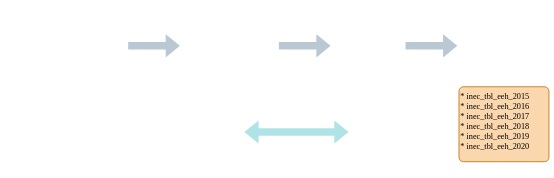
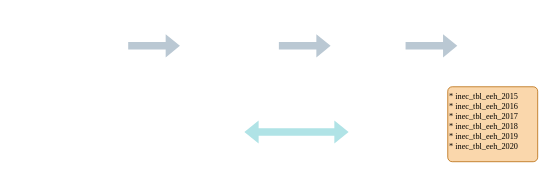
- <mxCell id="9" value="* inec_tbl_eeh_2015&lt;br style=&quot;font-size: 11px;&quot;&gt;* inec_tbl_eeh_2016&lt;br style=&quot;font-size: 11px;&quot;&gt;* inec_tbl_eeh_2017&lt;br style=&quot;font-size: 11px;&quot;&gt;* inec_tbl_eeh_2018&lt;br style=&quot;font-size: 11px;&quot;&gt;* inec_tbl_eeh_2019&lt;br style=&quot;font-size: 11px;&quot;&gt;* inec_tbl_eeh_2020" style="text;whiteSpace=wrap;html=1;fontFamily=Tahoma;fontSize=11;labelBackgroundColor=none;labelBorderColor=none;fillColor=#fad7ac;strokeColor=#b46504;rounded=1;arcSize=6;" vertex="1" parent="1"><mxGeometry x="611.75" y="115" width="120" height="100" as="geometry" /></mxCell>
+ <mxCell id="9" value="* inec_tbl_eeh_2015&lt;br style=&quot;font-size: 11px;&quot;&gt;* inec_tbl_eeh_2016&lt;br style=&quot;font-size: 11px;&quot;&gt;* inec_tbl_eeh_2017&lt;br style=&quot;font-size: 11px;&quot;&gt;* inec_tbl_eeh_2018&lt;br style=&quot;font-size: 11px;&quot;&gt;* inec_tbl_eeh_2019&lt;br style=&quot;font-size: 11px;&quot;&gt;* inec_tbl_eeh_2020" style="text;whiteSpace=wrap;html=1;fontFamily=Tahoma;fontSize=11;labelBackgroundColor=none;labelBorderColor=none;fillColor=#fad7ac;strokeColor=#b46504;rounded=1;arcSize=6;" vertex="1" parent="1"><mxGeometry x="596.75" y="115" width="120" height="100" as="geometry" /></mxCell>
